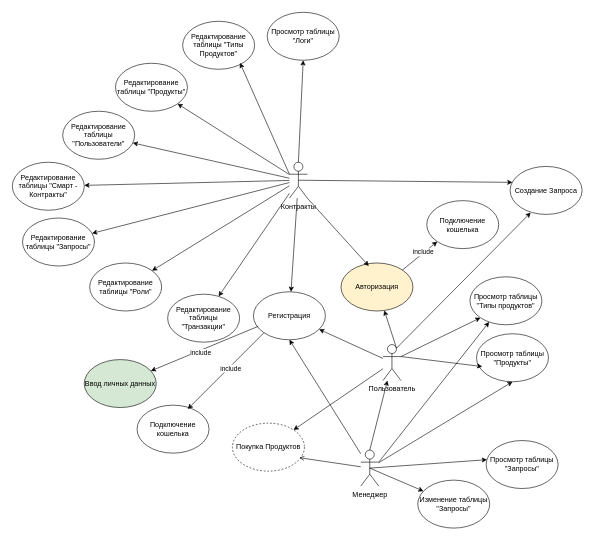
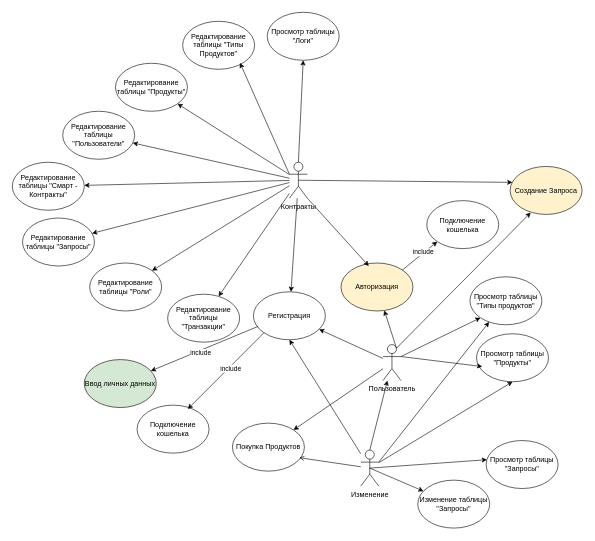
- <mxCell id="49" value="Создание Запроса" style="ellipse;whiteSpace=wrap;html=1;" parent="1" vertex="1"><mxGeometry x="850" y="277" width="120" height="80" as="geometry" /></mxCell>
+ <mxCell id="49" value="Создание Запроса" style="ellipse;whiteSpace=wrap;html=1;fillColor=#fff2cc;" parent="1" vertex="1"><mxGeometry x="850" y="277" width="120" height="80" as="geometry" /></mxCell>
- <mxCell id="33" value="Покупка Продуктов" style="ellipse;whiteSpace=wrap;html=1;dashed=1;" parent="1" vertex="1"><mxGeometry x="387" y="705" width="120" height="80" as="geometry" /></mxCell>
+ <mxCell id="33" value="Покупка Продуктов" style="ellipse;whiteSpace=wrap;html=1;" parent="1" vertex="1"><mxGeometry x="387" y="705" width="120" height="80" as="geometry" /></mxCell>
- <mxCell id="28" value="Менеджер" style="shape=umlActor;verticalLabelPosition=bottom;verticalAlign=top;html=1;outlineConnect=0;" parent="1" vertex="1"><mxGeometry x="601" y="750" width="30" height="60" as="geometry" /></mxCell>
+ <mxCell id="28" value="Изменение" style="shape=umlActor;verticalLabelPosition=bottom;verticalAlign=top;html=1;outlineConnect=0;" parent="1" vertex="1"><mxGeometry x="601" y="750" width="30" height="60" as="geometry" /></mxCell>
